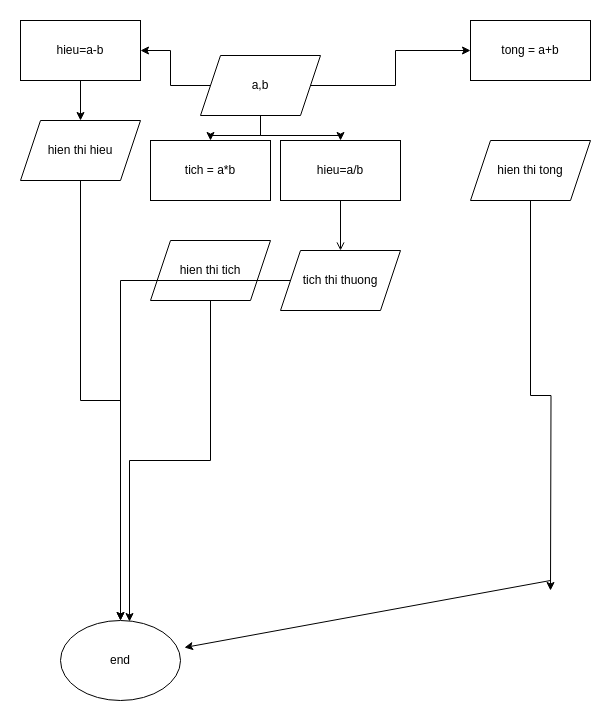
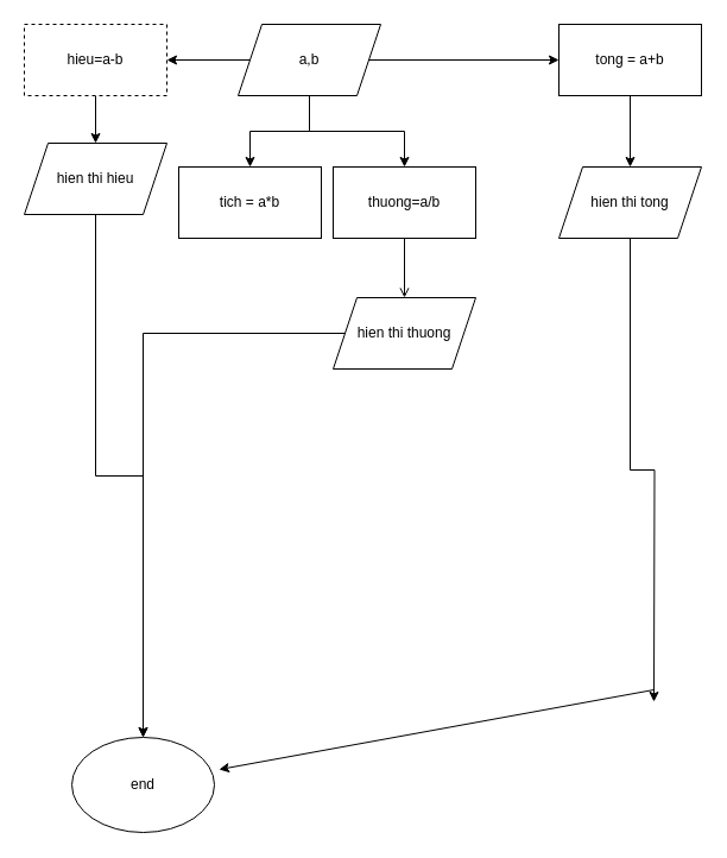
- <mxCell id="12" value="hieu=a-b" style="rounded=0;whiteSpace=wrap;html=1;" vertex="1" parent="1"><mxGeometry x="20" y="20" width="120" height="60" as="geometry" /></mxCell>
+ <mxCell id="12" value="hieu=a-b" style="rounded=0;whiteSpace=wrap;html=1;dashed=1;" vertex="1" parent="1"><mxGeometry x="20" y="20" width="120" height="60" as="geometry" /></mxCell>
- <mxCell id="6" value="a,b" style="shape=parallelogram;perimeter=parallelogramPerimeter;whiteSpace=wrap;html=1;fixedSize=1;" vertex="1" parent="1"><mxGeometry x="200" y="55" width="120" height="60" as="geometry" /></mxCell>
+ <mxCell id="6" value="a,b" style="shape=parallelogram;perimeter=parallelogramPerimeter;whiteSpace=wrap;html=1;fixedSize=1;" vertex="1" parent="1"><mxGeometry x="200" y="20" width="120" height="60" as="geometry" /></mxCell>
+ <mxCell id="7" style="edgeStyle=orthogonalEdgeStyle;rounded=0;orthogonalLoop=1;jettySize=auto;html=1;" edge="1" parent="1" source="8" target="10"><mxGeometry relative="1" as="geometry"><mxPoint x="530" y="170" as="targetPoint" /></mxGeometry></mxCell>
- <mxCell id="18" value="hieu=a/b" style="rounded=0;whiteSpace=wrap;html=1;" vertex="1" parent="1"><mxGeometry x="280" y="140" width="120" height="60" as="geometry" /></mxCell>
+ <mxCell id="18" value="thuong=a/b" style="rounded=0;whiteSpace=wrap;html=1;" vertex="1" parent="1"><mxGeometry x="280" y="140" width="120" height="60" as="geometry" /></mxCell>
- <mxCell id="16" value="hien thi tich" style="shape=parallelogram;perimeter=parallelogramPerimeter;whiteSpace=wrap;html=1;fixedSize=1;" vertex="1" parent="1"><mxGeometry x="150" y="240" width="120" height="60" as="geometry" /></mxCell>
- <mxCell id="20" value="tich thi thuong" style="shape=parallelogram;perimeter=parallelogramPerimeter;whiteSpace=wrap;html=1;fixedSize=1;" vertex="1" parent="1"><mxGeometry x="280" y="250" width="120" height="60" as="geometry" /></mxCell>
+ <mxCell id="20" value="hien thi thuong" style="shape=parallelogram;perimeter=parallelogramPerimeter;whiteSpace=wrap;html=1;fixedSize=1;" vertex="1" parent="1"><mxGeometry x="280" y="250" width="120" height="60" as="geometry" /></mxCell>
- <mxCell id="22" style="edgeStyle=orthogonalEdgeStyle;rounded=0;orthogonalLoop=1;jettySize=auto;html=1;entryX=0.575;entryY=0.013;entryDx=0;entryDy=0;entryPerimeter=0;" edge="1" parent="1" source="16" target="21"><mxGeometry relative="1" as="geometry" /></mxCell>
